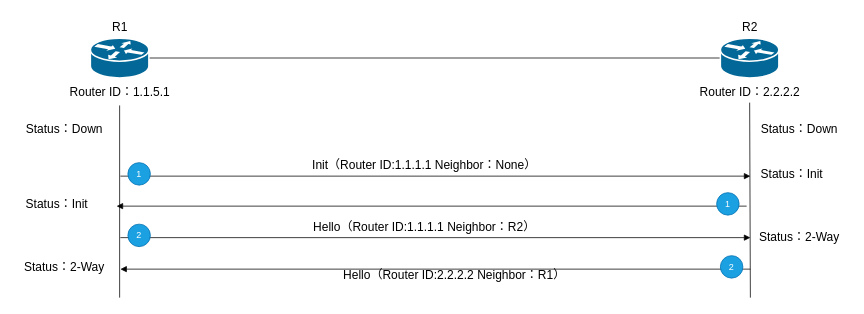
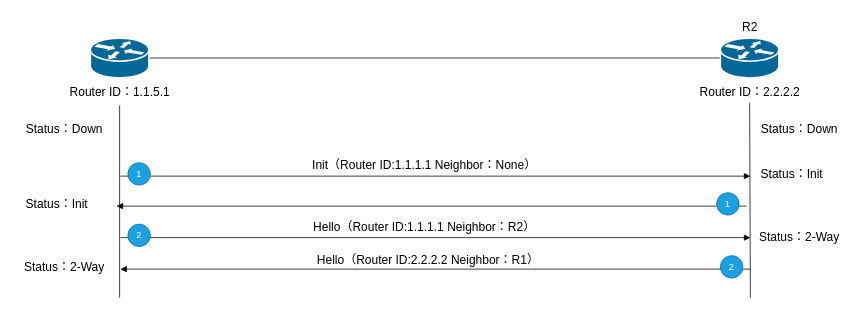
- <mxCell id="6" value="&lt;font style=&quot;font-size: 16px;&quot;&gt;R1&lt;/font&gt;" style="text;html=1;align=center;verticalAlign=middle;resizable=0;points=[];autosize=1;strokeColor=none;fillColor=none;" parent="4" vertex="1"><mxGeometry x="19" width="40" height="30" as="geometry" /></mxCell>
- <mxCell id="30" value="&lt;font style=&quot;font-size: 16px;&quot;&gt;Hello（Router ID:2.2.2.2 Neighbor：R1&lt;span style=&quot;background-color: transparent; color: light-dark(rgb(0, 0, 0), rgb(255, 255, 255));&quot;&gt;）&lt;/span&gt;&lt;/font&gt;" style="text;html=1;align=center;verticalAlign=middle;resizable=0;points=[];autosize=1;strokeColor=none;fillColor=none;" parent="1" vertex="1"><mxGeometry x="445" y="350" width="320" height="30" as="geometry" /></mxCell>
+ <mxCell id="30" value="&lt;font style=&quot;font-size: 16px;&quot;&gt;Hello（Router ID:2.2.2.2 Neighbor：R1&lt;span style=&quot;background-color: transparent; color: light-dark(rgb(0, 0, 0), rgb(255, 255, 255));&quot;&gt;）&lt;/span&gt;&lt;/font&gt;" style="text;html=1;align=center;verticalAlign=middle;resizable=0;points=[];autosize=1;strokeColor=none;fillColor=none;" parent="1" vertex="1"><mxGeometry x="410" y="330" width="320" height="30" as="geometry" /></mxCell>
